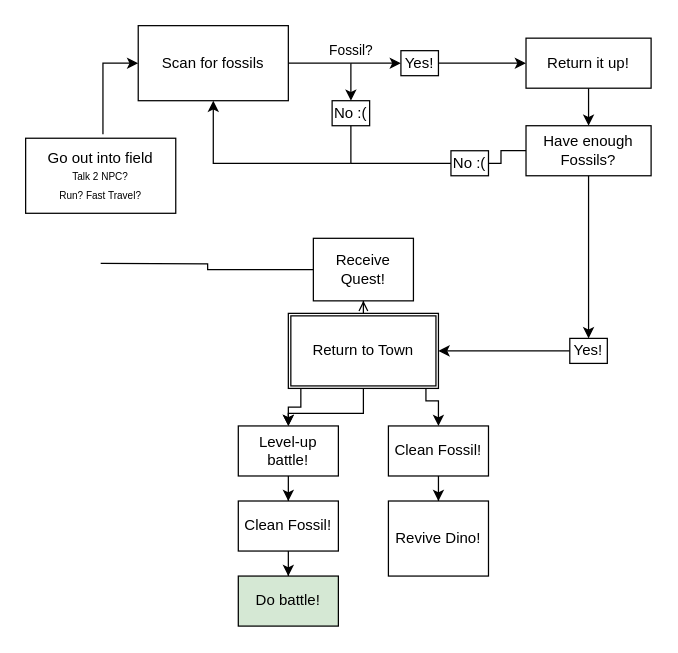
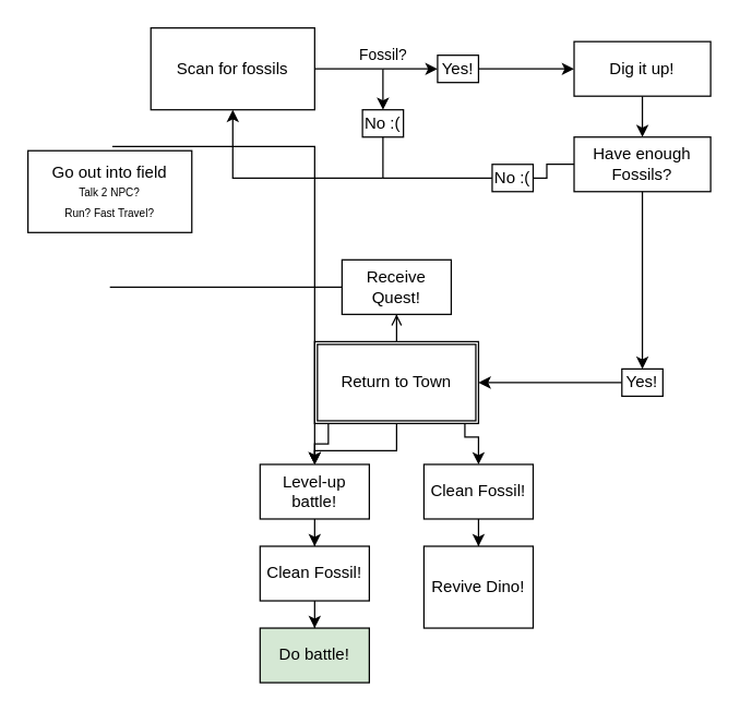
- <mxCell id="14" value="Return it up!" style="rounded=0;whiteSpace=wrap;html=1;" vertex="1" parent="1"><mxGeometry x="420" y="30" width="100" height="40" as="geometry" /></mxCell>
+ <mxCell id="14" value="Dig it up!" style="rounded=0;whiteSpace=wrap;html=1;" vertex="1" parent="1"><mxGeometry x="420" y="30" width="100" height="40" as="geometry" /></mxCell>
- <mxCell id="2" value="" style="edgeStyle=orthogonalEdgeStyle;rounded=0;orthogonalLoop=1;jettySize=auto;html=1;entryX=0;entryY=0.5;entryDx=0;entryDy=0;exitX=0.515;exitY=-0.052;exitDx=0;exitDy=0;exitPerimeter=0;" edge="1" parent="1" source="3" target="4"><mxGeometry x="-0.239" relative="1" as="geometry"><mxPoint as="offset" /></mxGeometry></mxCell>
+ <mxCell id="2" value="" style="edgeStyle=orthogonalEdgeStyle;rounded=0;orthogonalLoop=1;jettySize=auto;html=1;exitX=0.515;exitY=-0.052;exitDx=0;exitDy=0;exitPerimeter=0;" edge="1" parent="1" source="3" target="33"><mxGeometry x="-0.239" relative="1" as="geometry"><mxPoint as="offset" /></mxGeometry></mxCell>
- <mxCell id="38" value="Receive Quest!" style="rounded=0;whiteSpace=wrap;html=1;" vertex="1" parent="1"><mxGeometry x="250" y="190" width="80" height="50" as="geometry" /></mxCell>
+ <mxCell id="38" value="Receive Quest!" style="rounded=0;whiteSpace=wrap;html=1;" vertex="1" parent="1"><mxGeometry x="250" y="190" width="80" height="40" as="geometry" /></mxCell>
